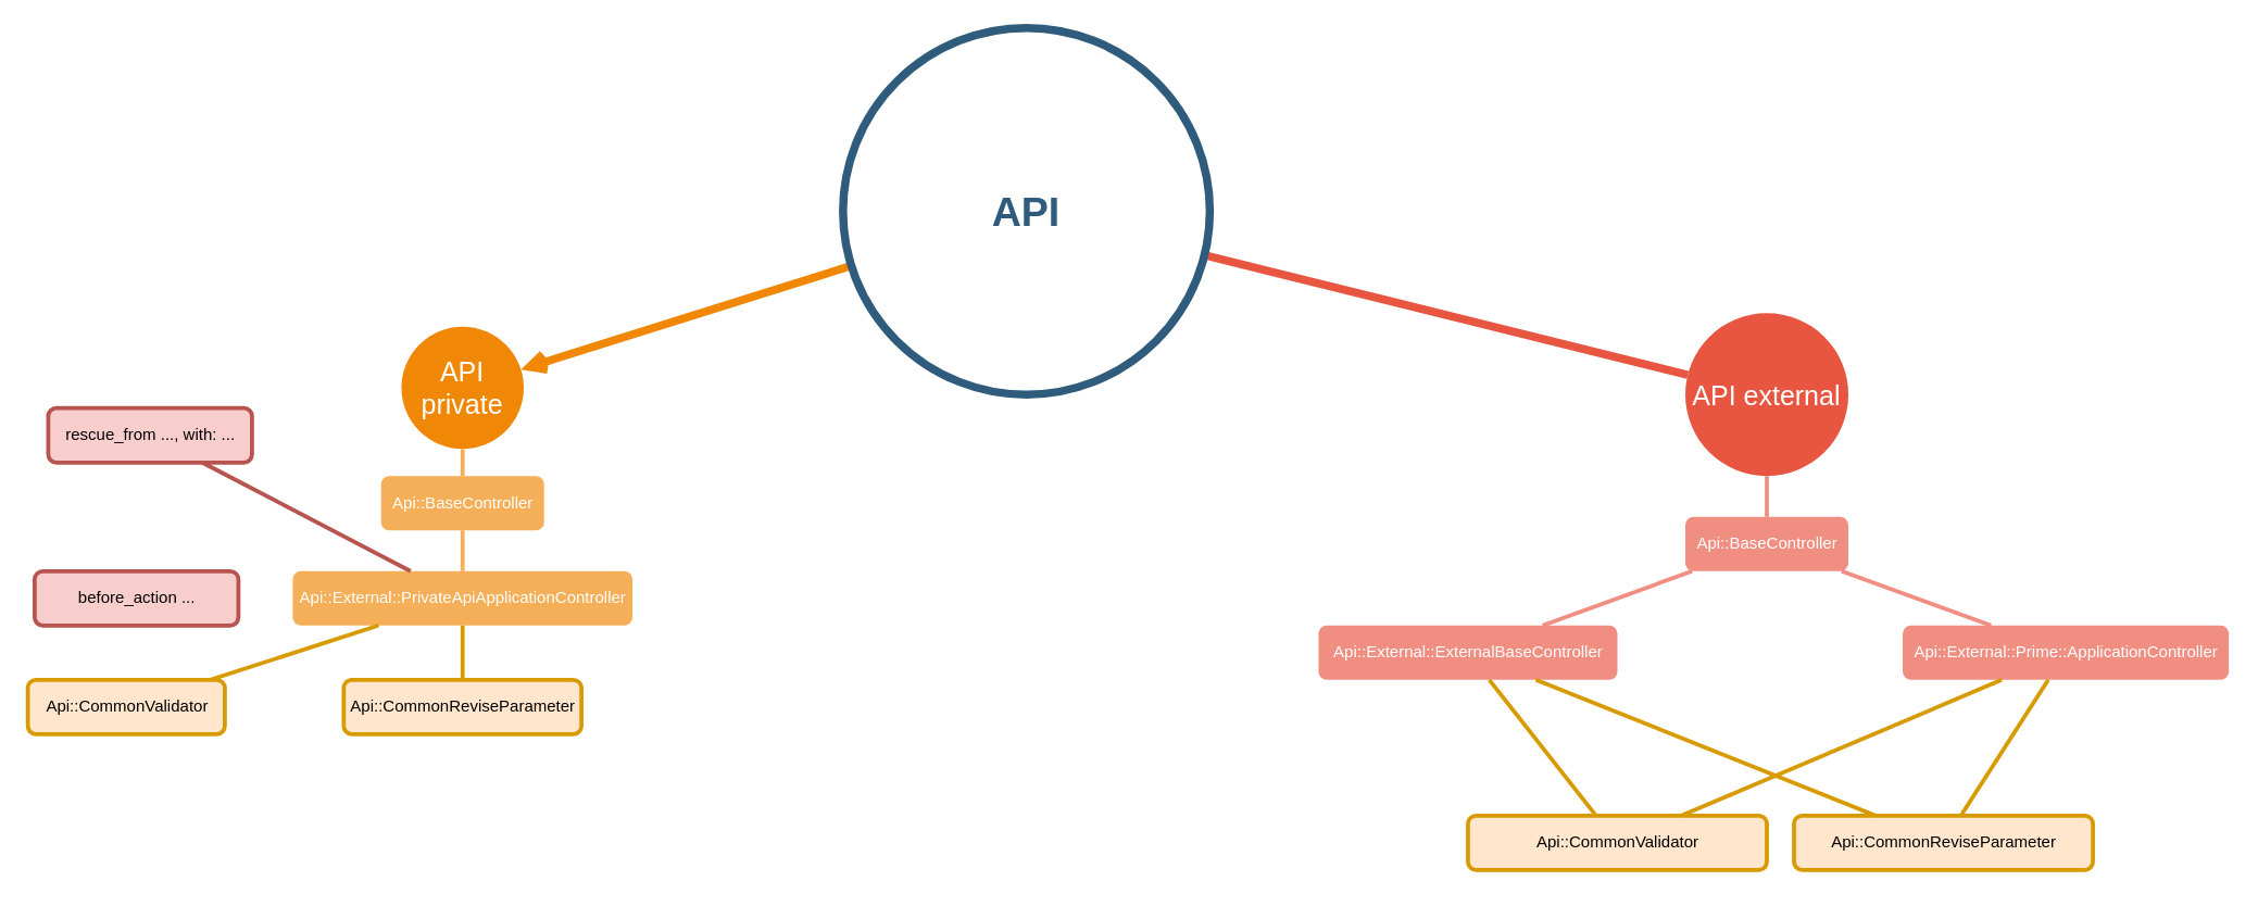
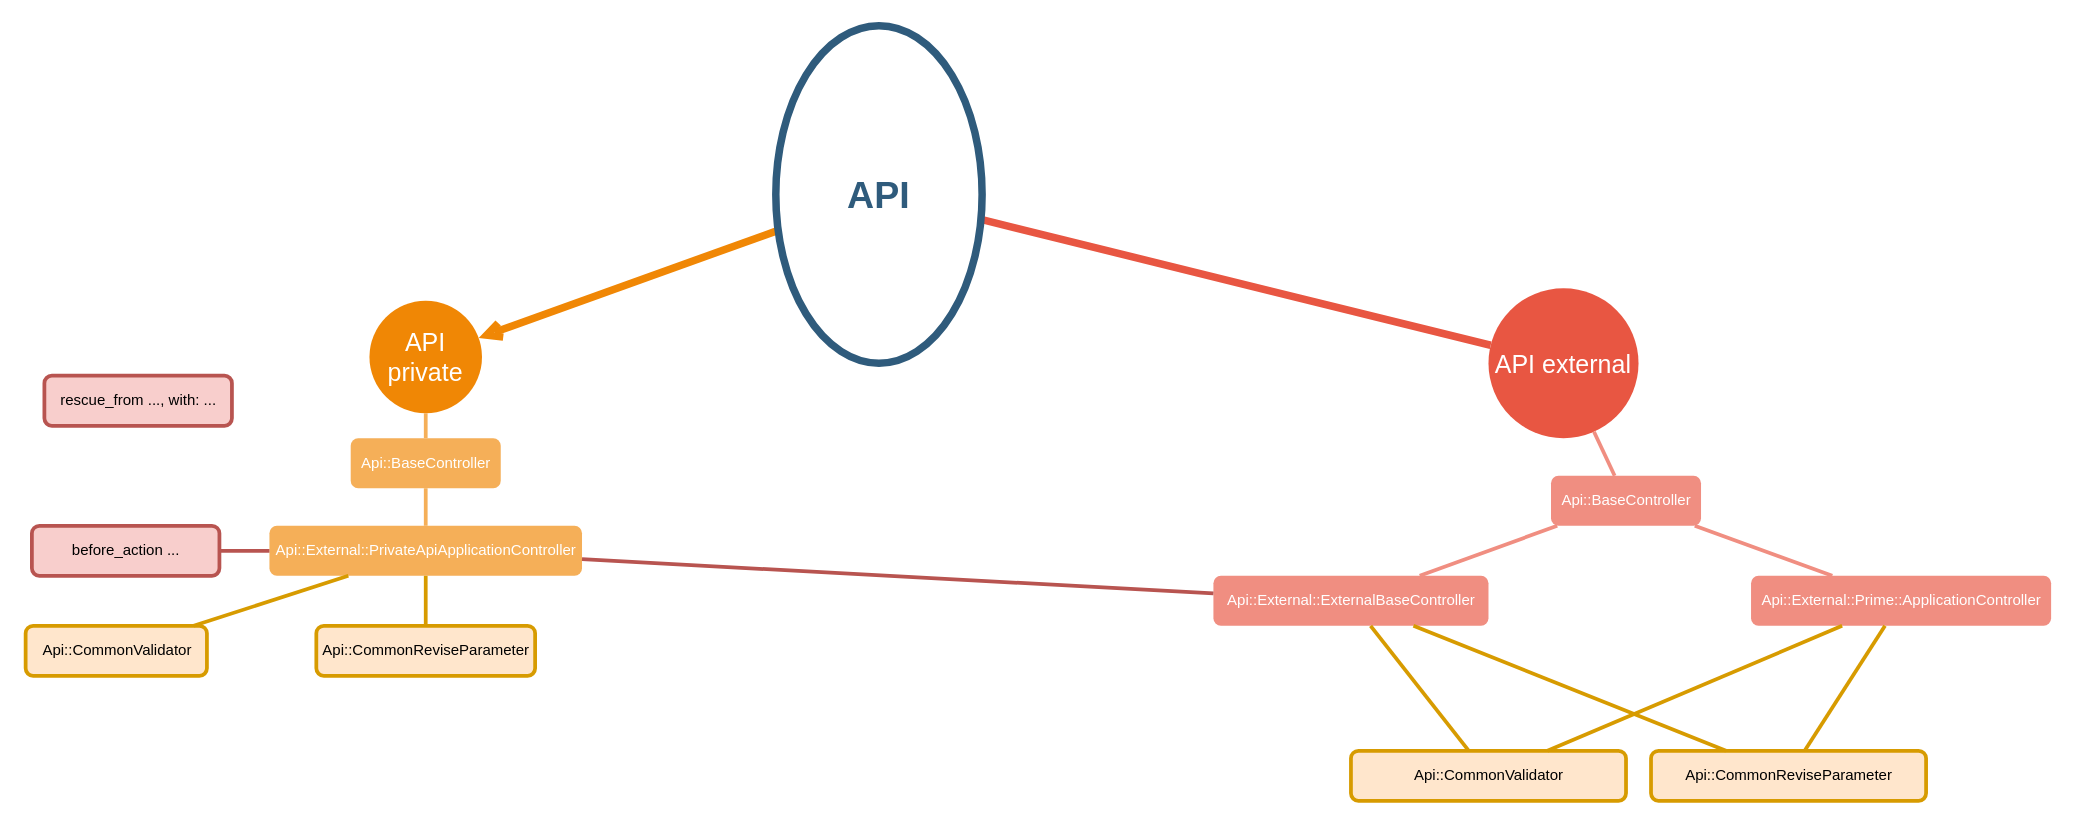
- <mxCell id="12" value="API" style="ellipse;whiteSpace=wrap;html=1;shadow=0;fontFamily=Helvetica;fontSize=30;fontColor=#2F5B7C;align=center;strokeColor=#2F5B7C;strokeWidth=6;fillColor=#FFFFFF;fontStyle=1;gradientColor=none;" parent="1" vertex="1"><mxGeometry x="620" y="20" width="270" height="270" as="geometry" /></mxCell>
+ <mxCell id="12" value="API" style="ellipse;whiteSpace=wrap;html=1;shadow=0;fontFamily=Helvetica;fontSize=30;fontColor=#2F5B7C;align=center;strokeColor=#2F5B7C;strokeWidth=6;fillColor=#FFFFFF;fontStyle=1;gradientColor=none;" parent="1" vertex="1"><mxGeometry x="620" y="20" width="165" height="270" as="geometry" /></mxCell>
- <mxCell id="3" value="API external" style="ellipse;whiteSpace=wrap;html=1;shadow=0;fontFamily=Helvetica;fontSize=20;fontColor=#FFFFFF;align=center;strokeWidth=3;fillColor=#E85642;strokeColor=none;" parent="1" vertex="1"><mxGeometry x="1240" y="230" width="120" height="120" as="geometry" /></mxCell>
+ <mxCell id="3" value="API external" style="ellipse;whiteSpace=wrap;html=1;shadow=0;fontFamily=Helvetica;fontSize=20;fontColor=#FFFFFF;align=center;strokeWidth=3;fillColor=#E85642;strokeColor=none;" parent="1" vertex="1"><mxGeometry x="1190" y="230" width="120" height="120" as="geometry" /></mxCell>
- <mxCell id="20" value="" style="edgeStyle=none;endArrow=none;strokeWidth=3;strokeColor=#b85450;html=1;fillColor=#f8cecc;" edge="1" parent="1" source="13" target="19"><mxGeometry x="3.5" y="21.5" width="100" height="100" as="geometry"><mxPoint x="-406.5" y="91.5" as="sourcePoint" /><mxPoint x="-306.5" y="-8.5" as="targetPoint" /></mxGeometry></mxCell>
+ <mxCell id="20" value="" style="edgeStyle=none;endArrow=none;strokeWidth=3;strokeColor=#b85450;html=1;fillColor=#f8cecc;" edge="1" parent="1" source="13" target="8"><mxGeometry x="3.5" y="21.5" width="100" height="100" as="geometry"><mxPoint x="-406.5" y="91.5" as="sourcePoint" /><mxPoint x="-306.5" y="-8.5" as="targetPoint" /></mxGeometry></mxCell>
+ <mxCell id="22" value="" style="edgeStyle=none;endArrow=none;strokeWidth=3;strokeColor=#b85450;html=1;fillColor=#f8cecc;" edge="1" parent="1" source="13" target="21"><mxGeometry x="3.5" y="21.5" width="100" height="100" as="geometry"><mxPoint x="-406.5" y="91.5" as="sourcePoint" /><mxPoint x="-306.5" y="-8.5" as="targetPoint" /></mxGeometry></mxCell>
